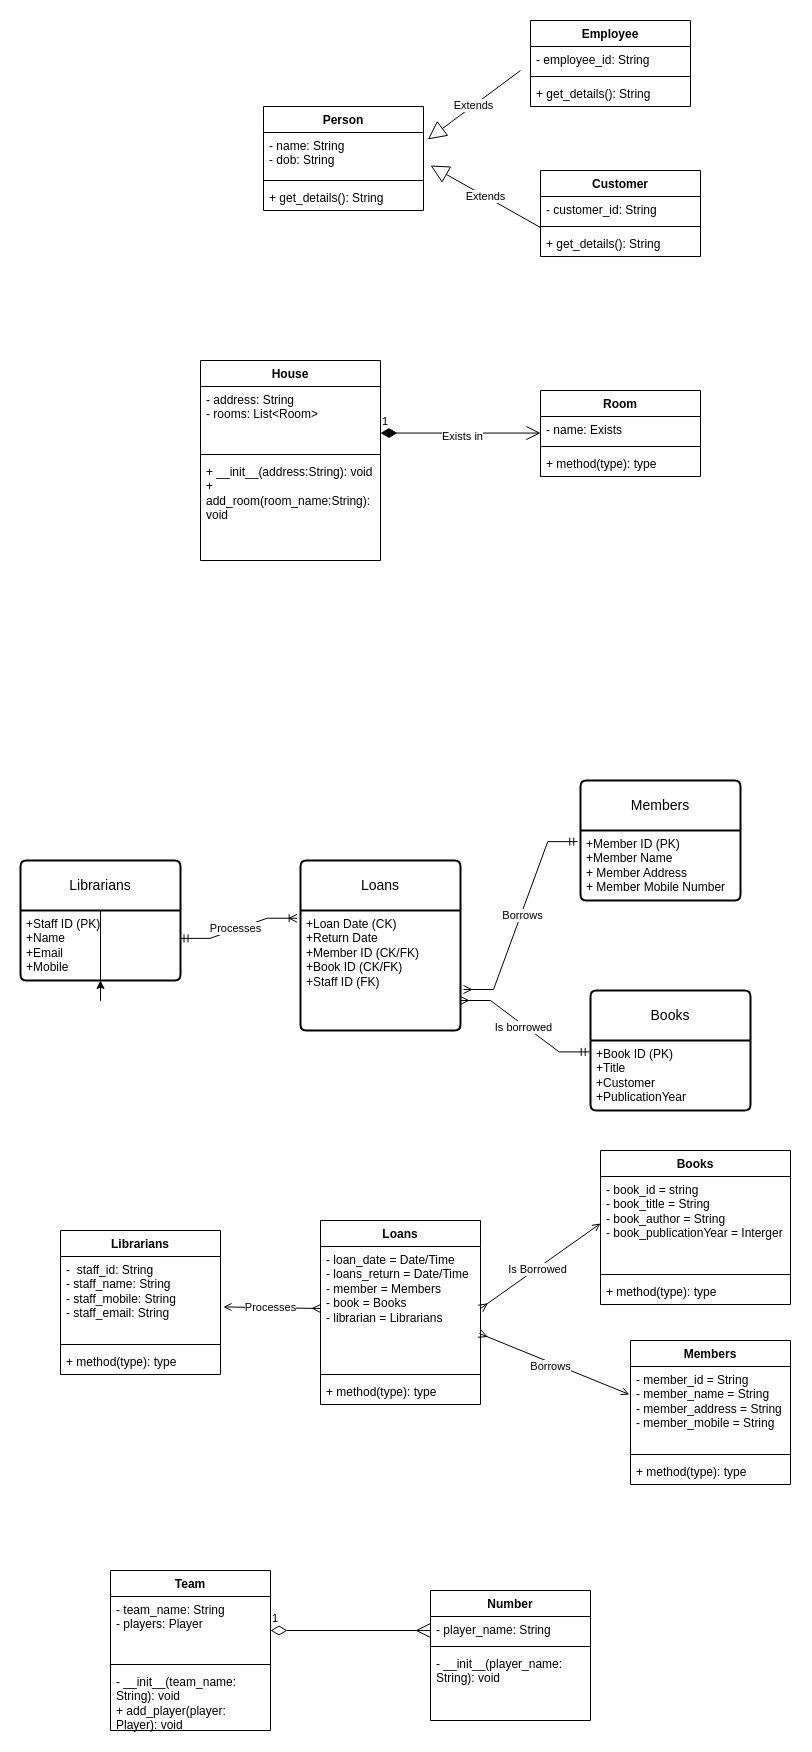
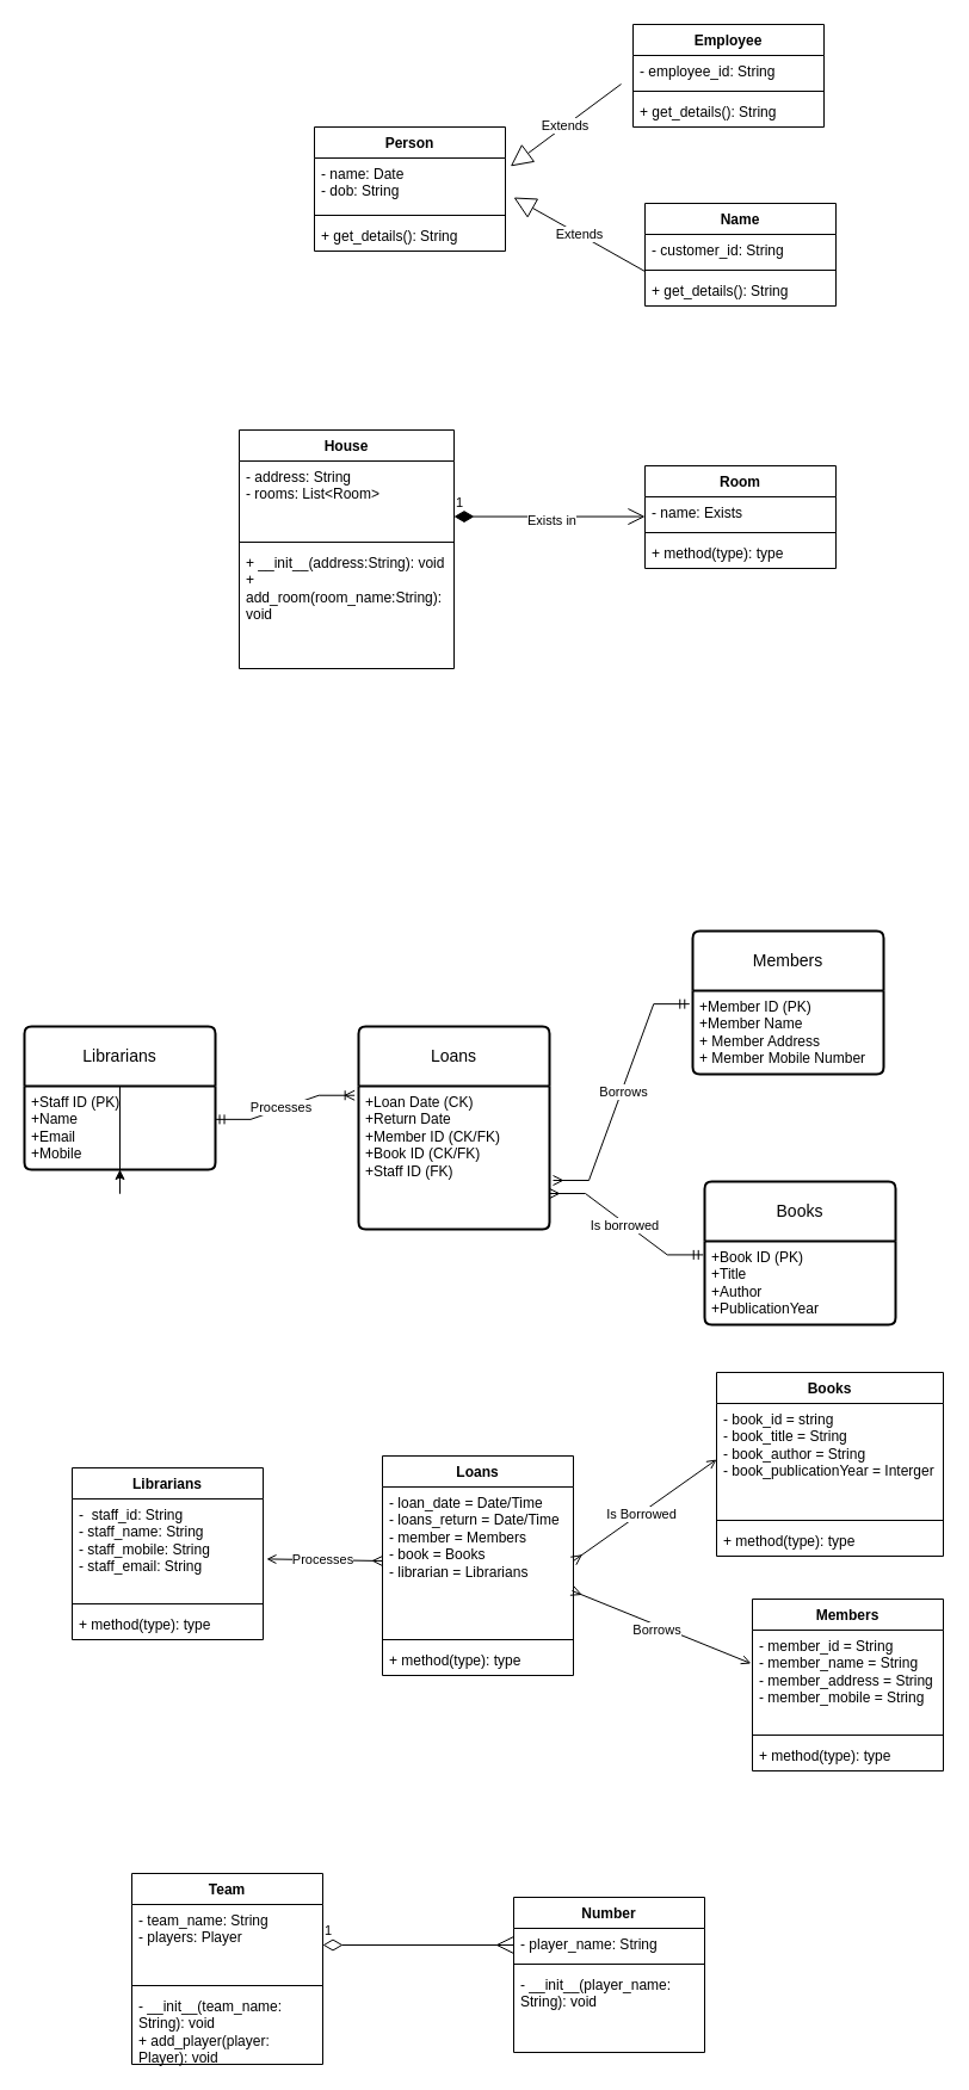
- <mxCell id="67" value="- name: String&lt;div&gt;- dob: String&lt;/div&gt;" style="text;strokeColor=none;fillColor=none;align=left;verticalAlign=top;spacingLeft=4;spacingRight=4;overflow=hidden;rotatable=0;points=[[0,0.5],[1,0.5]];portConstraint=eastwest;whiteSpace=wrap;html=1;" vertex="1" parent="66"><mxGeometry y="26" width="160" height="44" as="geometry" /></mxCell>
+ <mxCell id="67" value="- name: Date&lt;div&gt;- dob: String&lt;/div&gt;" style="text;strokeColor=none;fillColor=none;align=left;verticalAlign=top;spacingLeft=4;spacingRight=4;overflow=hidden;rotatable=0;points=[[0,0.5],[1,0.5]];portConstraint=eastwest;whiteSpace=wrap;html=1;" vertex="1" parent="66"><mxGeometry y="26" width="160" height="44" as="geometry" /></mxCell>
- <mxCell id="62" value="Customer" style="swimlane;fontStyle=1;align=center;verticalAlign=top;childLayout=stackLayout;horizontal=1;startSize=26;horizontalStack=0;resizeParent=1;resizeParentMax=0;resizeLast=0;collapsible=1;marginBottom=0;whiteSpace=wrap;html=1;" vertex="1" parent="1"><mxGeometry x="540" y="170" width="160" height="86" as="geometry" /></mxCell>
+ <mxCell id="62" value="Name" style="swimlane;fontStyle=1;align=center;verticalAlign=top;childLayout=stackLayout;horizontal=1;startSize=26;horizontalStack=0;resizeParent=1;resizeParentMax=0;resizeLast=0;collapsible=1;marginBottom=0;whiteSpace=wrap;html=1;" vertex="1" parent="1"><mxGeometry x="540" y="170" width="160" height="86" as="geometry" /></mxCell>
- <mxCell id="6" value="+Book ID (PK)&lt;br&gt;+Title&lt;br&gt;+Customer&lt;div&gt;+PublicationYear&lt;/div&gt;" style="align=left;strokeColor=none;fillColor=none;spacingLeft=4;fontSize=12;verticalAlign=top;resizable=0;rotatable=0;part=1;html=1;" vertex="1" parent="5"><mxGeometry y="50" width="160" height="70" as="geometry" /></mxCell>
+ <mxCell id="6" value="+Book ID (PK)&lt;br&gt;+Title&lt;br&gt;+Author&lt;div&gt;+PublicationYear&lt;/div&gt;" style="align=left;strokeColor=none;fillColor=none;spacingLeft=4;fontSize=12;verticalAlign=top;resizable=0;rotatable=0;part=1;html=1;" vertex="1" parent="5"><mxGeometry y="50" width="160" height="70" as="geometry" /></mxCell>
